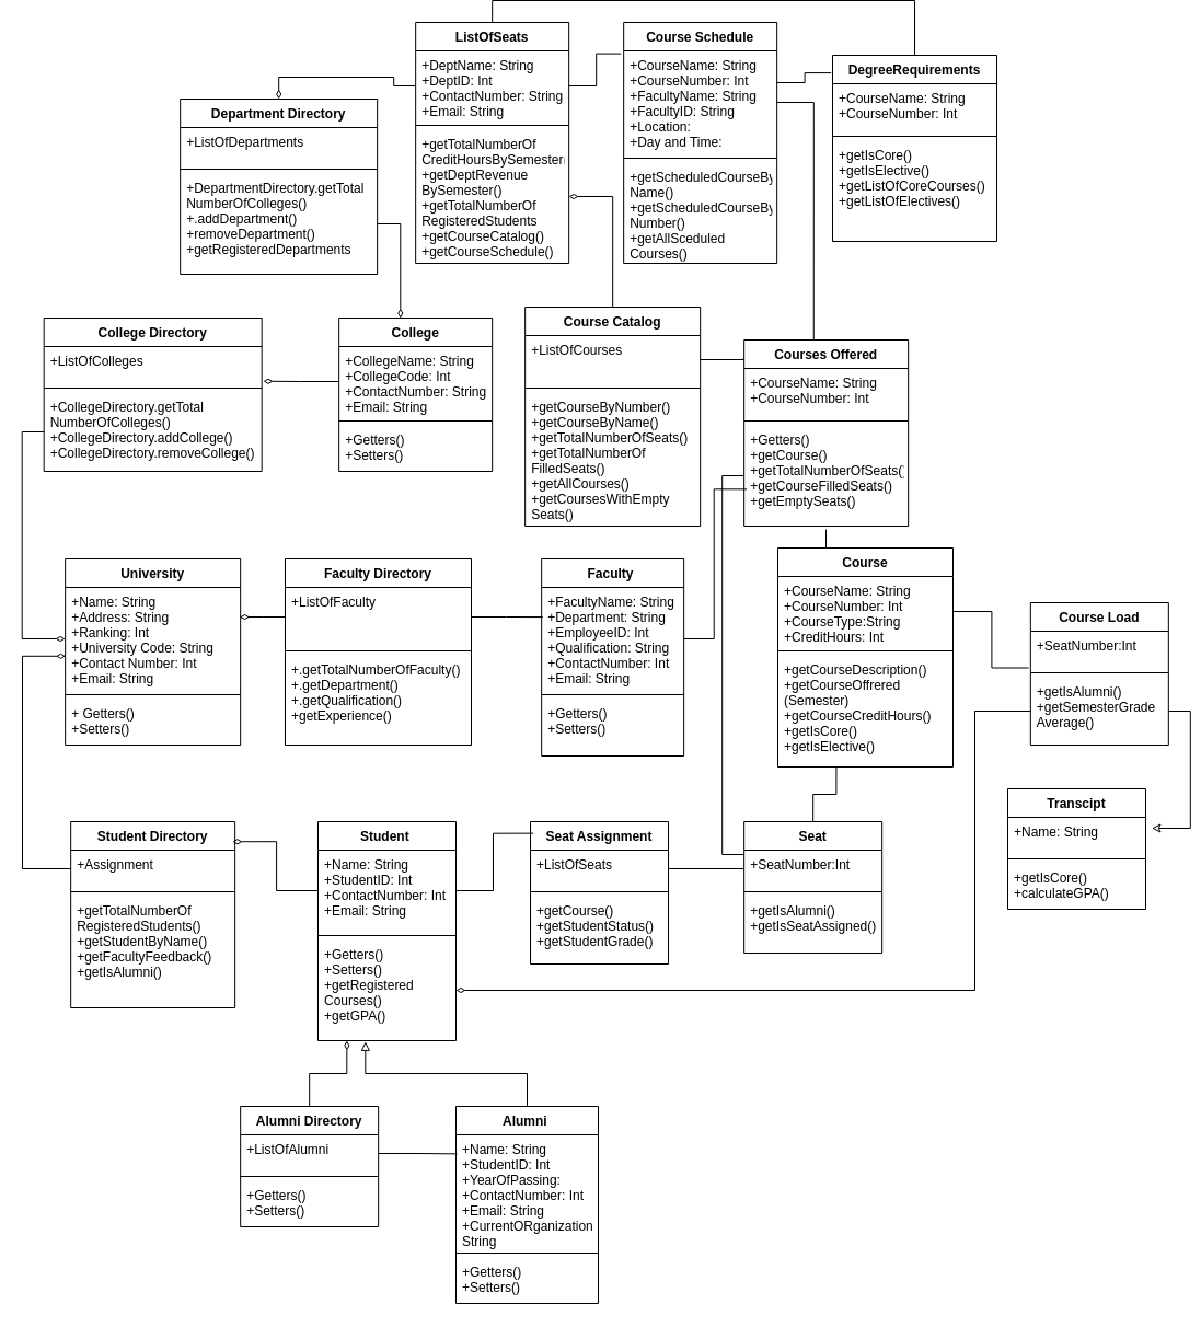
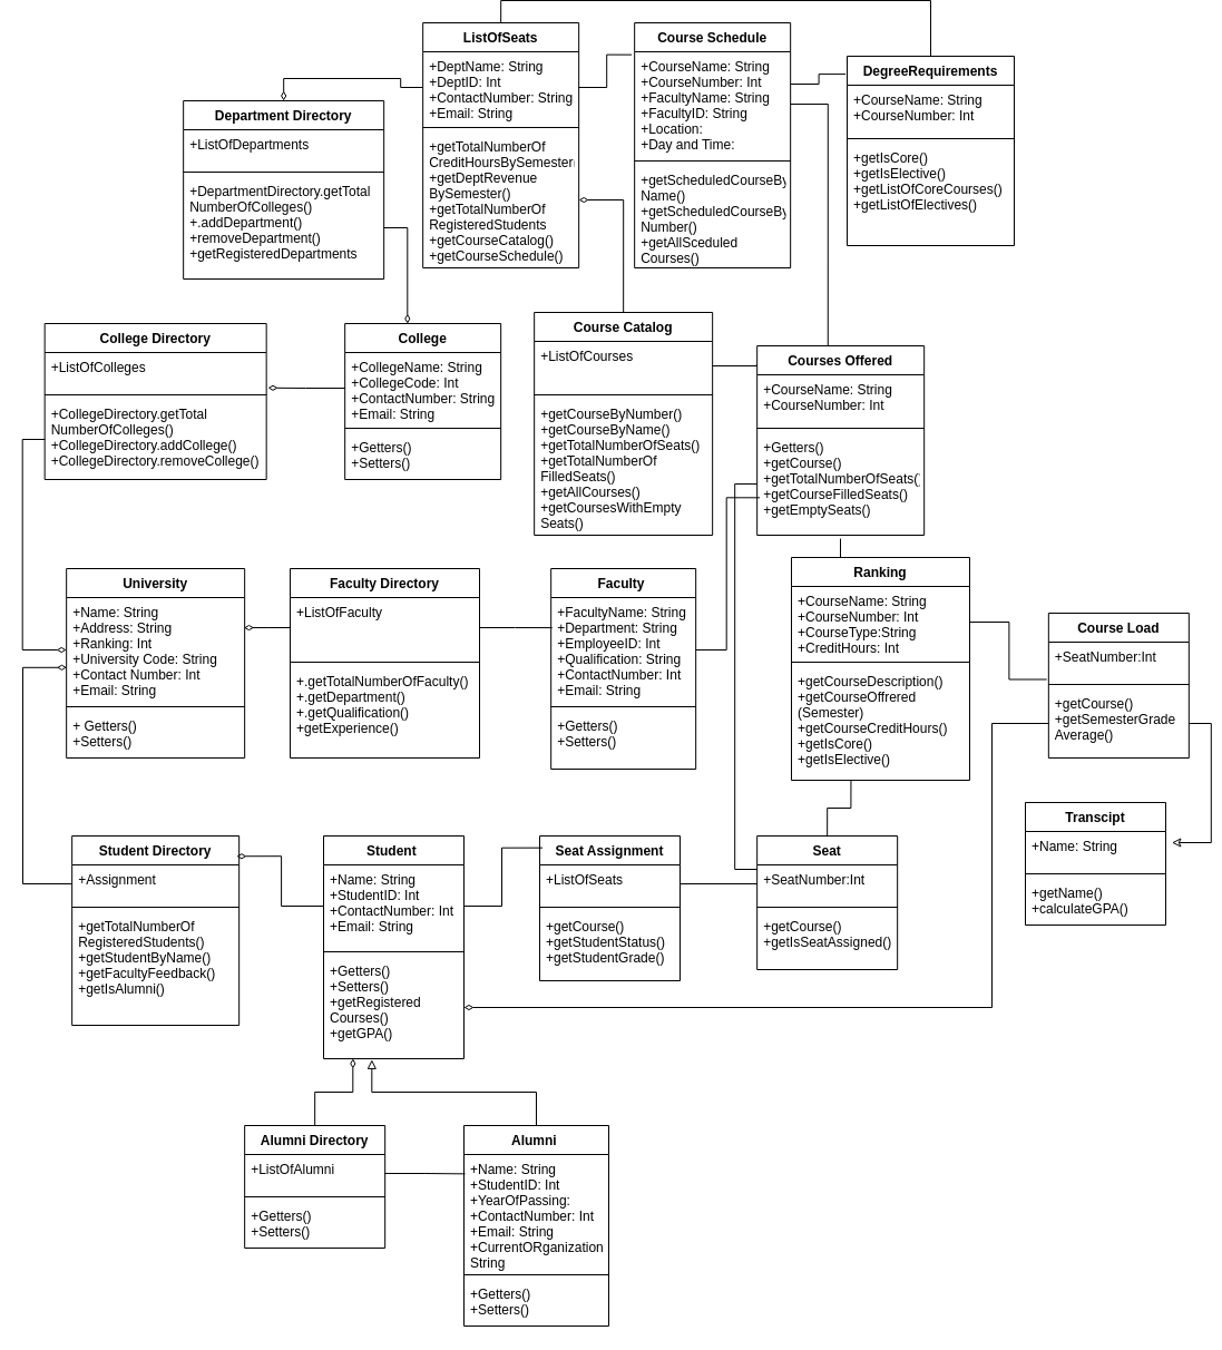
- <mxCell id="31" value="Course" style="swimlane;fontStyle=1;align=center;verticalAlign=top;childLayout=stackLayout;horizontal=1;startSize=26;horizontalStack=0;resizeParent=1;resizeParentMax=0;resizeLast=0;collapsible=1;marginBottom=0;" vertex="1" parent="1"><mxGeometry x="710" y="500" width="160" height="200" as="geometry" /></mxCell>
+ <mxCell id="31" value="Ranking" style="swimlane;fontStyle=1;align=center;verticalAlign=top;childLayout=stackLayout;horizontal=1;startSize=26;horizontalStack=0;resizeParent=1;resizeParentMax=0;resizeLast=0;collapsible=1;marginBottom=0;" vertex="1" parent="1"><mxGeometry x="710" y="500" width="160" height="200" as="geometry" /></mxCell>
- <mxCell id="75" value="+getIsAlumni()&#10;+getSemesterGrade&#10;Average()" style="text;strokeColor=none;fillColor=none;align=left;verticalAlign=top;spacingLeft=4;spacingRight=4;overflow=hidden;rotatable=0;points=[[0,0.5],[1,0.5]];portConstraint=eastwest;" vertex="1" parent="72"><mxGeometry y="68" width="126" height="62" as="geometry" /></mxCell>
+ <mxCell id="75" value="+getCourse()&#10;+getSemesterGrade&#10;Average()" style="text;strokeColor=none;fillColor=none;align=left;verticalAlign=top;spacingLeft=4;spacingRight=4;overflow=hidden;rotatable=0;points=[[0,0.5],[1,0.5]];portConstraint=eastwest;" vertex="1" parent="72"><mxGeometry y="68" width="126" height="62" as="geometry" /></mxCell>
- <mxCell id="79" value="+getIsCore()&#10;+calculateGPA()" style="text;strokeColor=none;fillColor=none;align=left;verticalAlign=top;spacingLeft=4;spacingRight=4;overflow=hidden;rotatable=0;points=[[0,0.5],[1,0.5]];portConstraint=eastwest;" vertex="1" parent="76"><mxGeometry y="68" width="126" height="42" as="geometry" /></mxCell>
+ <mxCell id="79" value="+getName()&#10;+calculateGPA()" style="text;strokeColor=none;fillColor=none;align=left;verticalAlign=top;spacingLeft=4;spacingRight=4;overflow=hidden;rotatable=0;points=[[0,0.5],[1,0.5]];portConstraint=eastwest;" vertex="1" parent="76"><mxGeometry y="68" width="126" height="42" as="geometry" /></mxCell>
- <mxCell id="47" value="+getIsAlumni()&#10;+getIsSeatAssigned()" style="text;strokeColor=none;fillColor=none;align=left;verticalAlign=top;spacingLeft=4;spacingRight=4;overflow=hidden;rotatable=0;points=[[0,0.5],[1,0.5]];portConstraint=eastwest;" vertex="1" parent="44"><mxGeometry y="68" width="126" height="52" as="geometry" /></mxCell>
+ <mxCell id="47" value="+getCourse()&#10;+getIsSeatAssigned()" style="text;strokeColor=none;fillColor=none;align=left;verticalAlign=top;spacingLeft=4;spacingRight=4;overflow=hidden;rotatable=0;points=[[0,0.5],[1,0.5]];portConstraint=eastwest;" vertex="1" parent="44"><mxGeometry y="68" width="126" height="52" as="geometry" /></mxCell>
